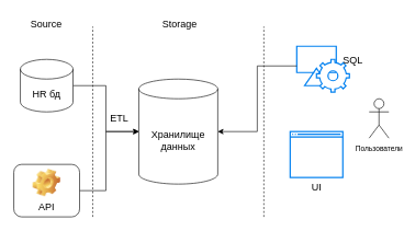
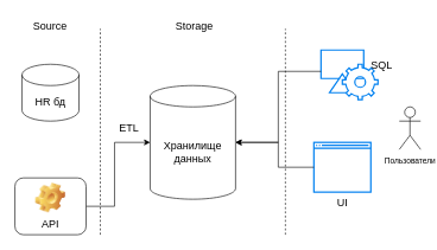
- <mxCell id="4" style="edgeStyle=orthogonalEdgeStyle;rounded=0;orthogonalLoop=1;jettySize=auto;html=1;exitX=1;exitY=0.5;exitDx=0;exitDy=0;exitPerimeter=0;fontSize=15;" edge="1" parent="1" source="5" target="8"><mxGeometry relative="1" as="geometry" /></mxCell>
+ <mxCell id="14" value="" style="endArrow=classic;html=1;rounded=0;fontSize=15;entryX=1;entryY=0.5;entryDx=0;entryDy=0;entryPerimeter=0;" edge="1" parent="1" source="9" target="8"><mxGeometry width="50" height="50" relative="1" as="geometry"><mxPoint x="390" y="235" as="sourcePoint" /><mxPoint x="390" y="180" as="targetPoint" /><Array as="points"><mxPoint x="390" y="235" /><mxPoint x="390" y="200" /></Array></mxGeometry></mxCell>
